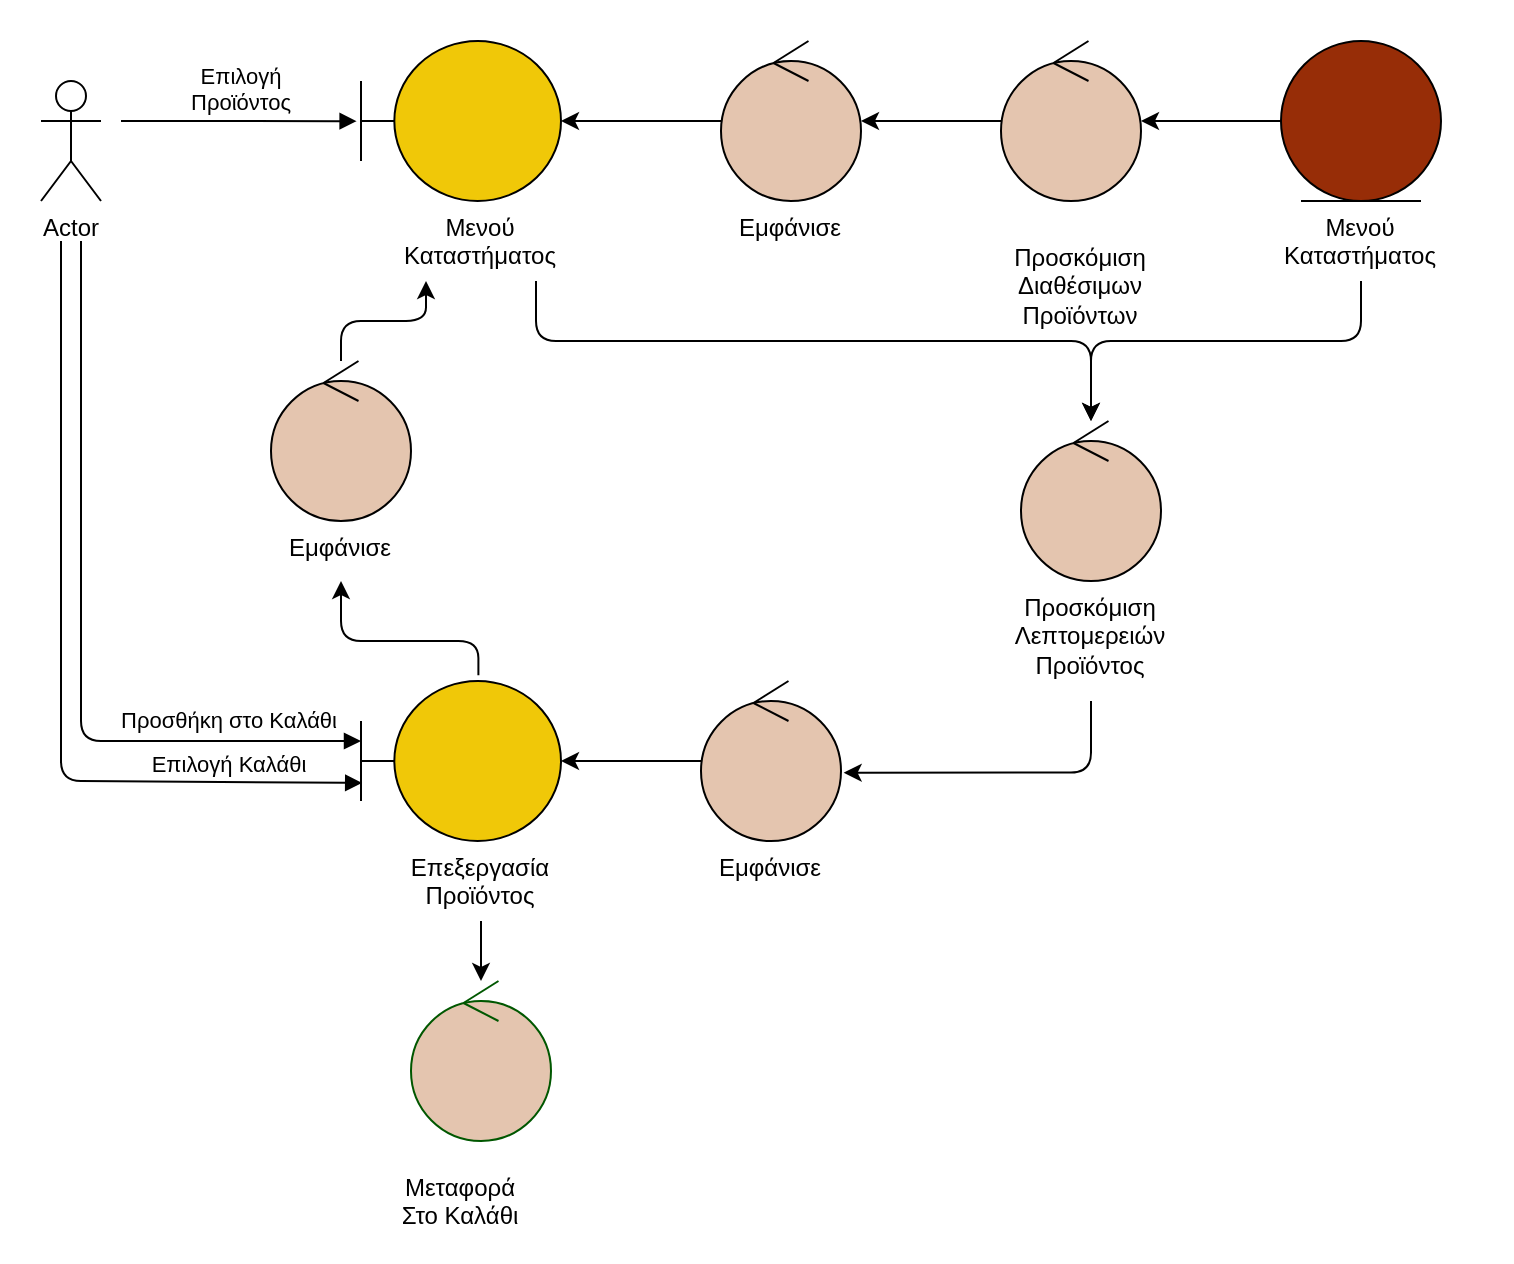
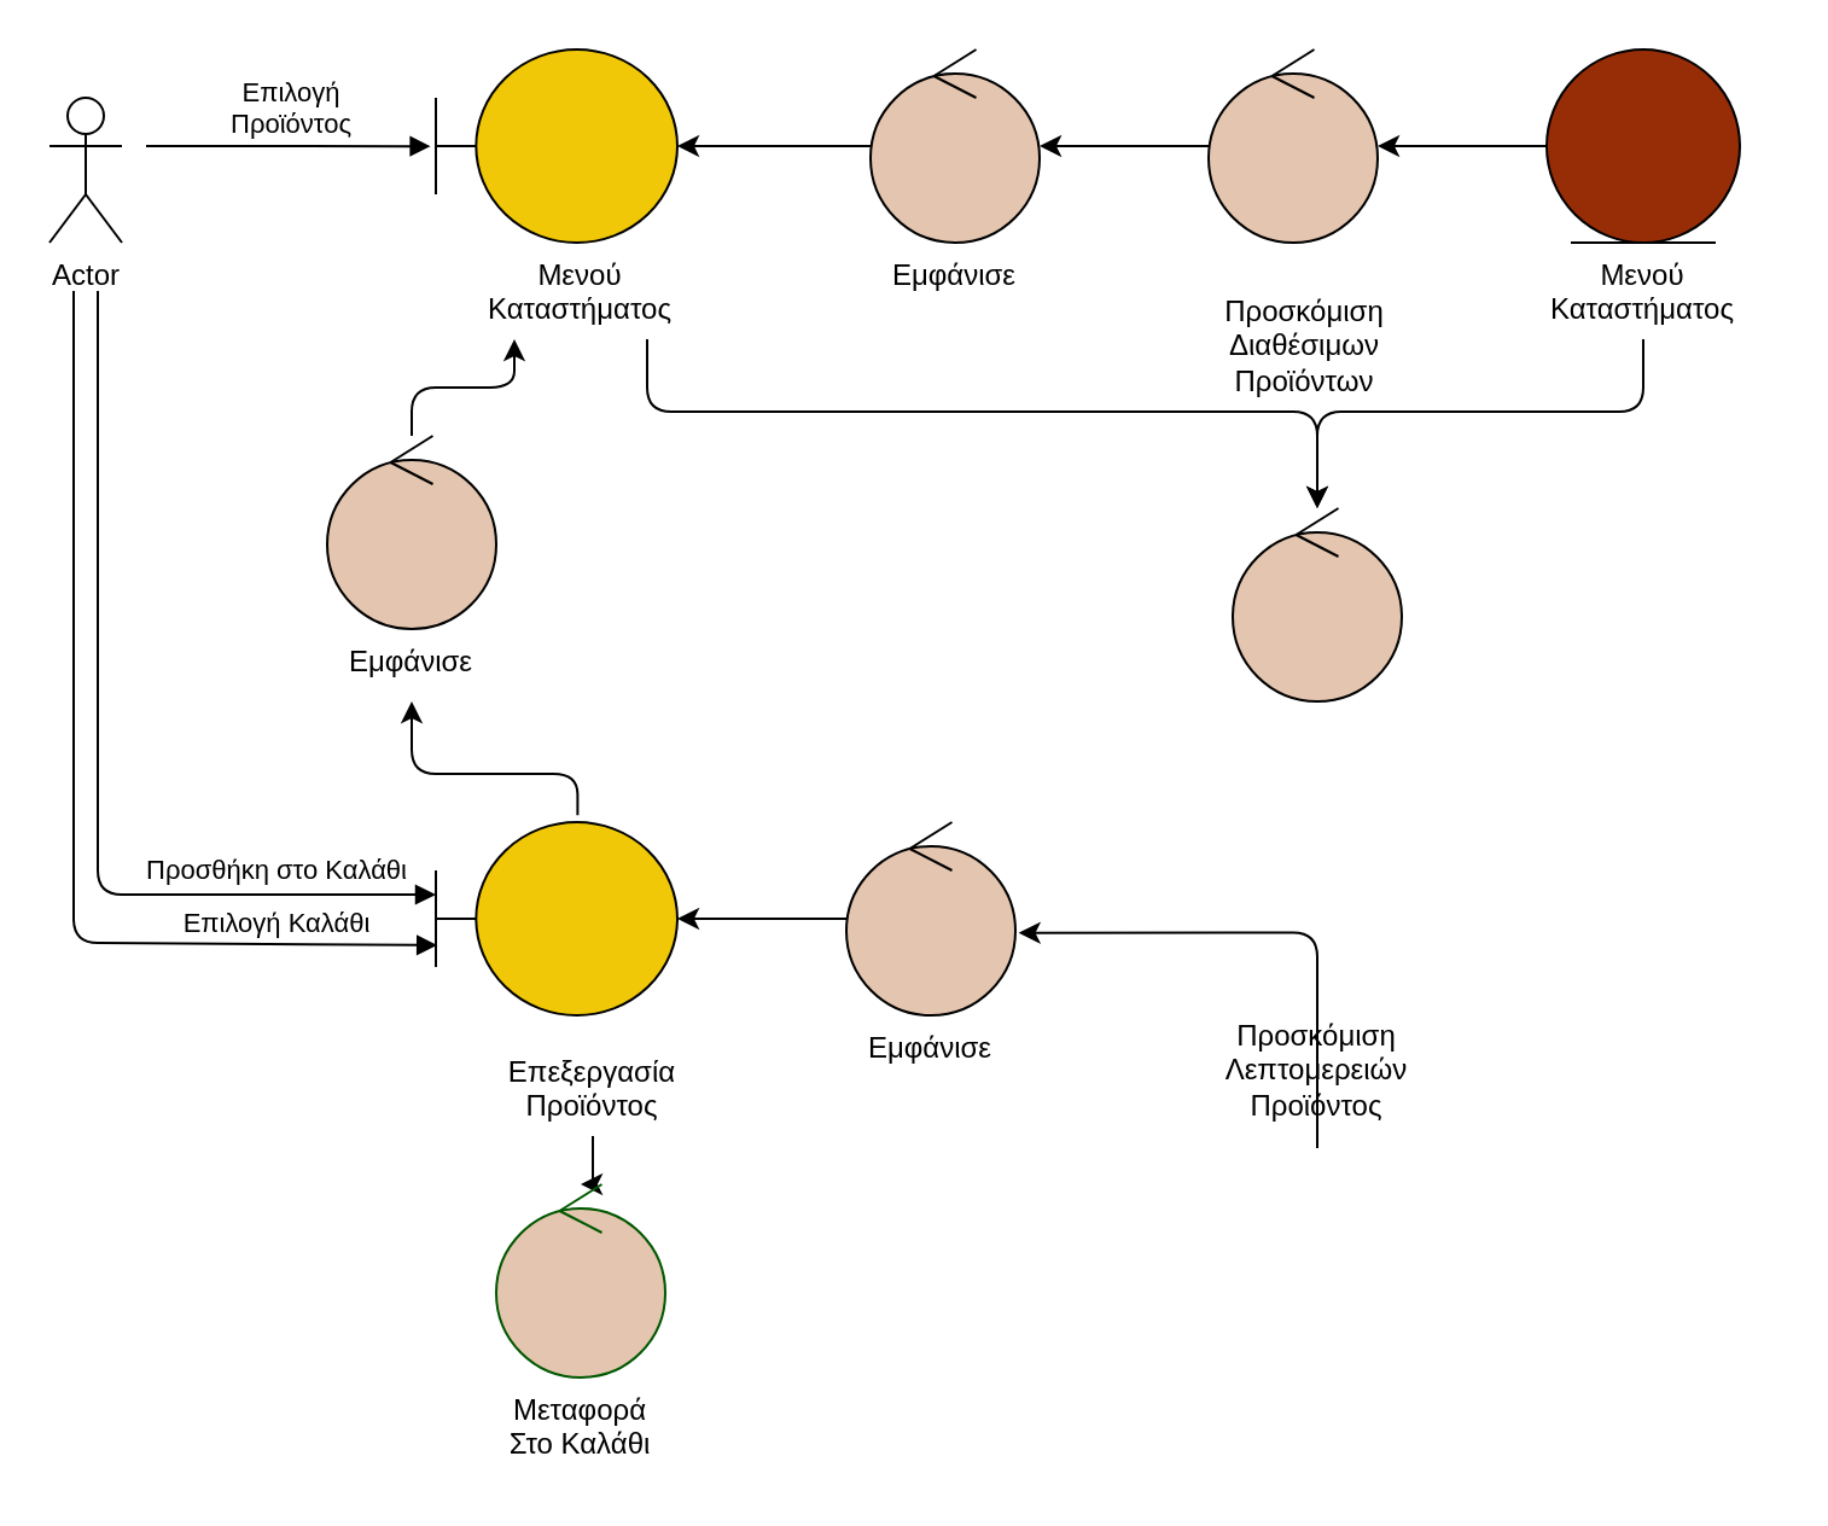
- <mxCell id="29" value="&lt;meta charset=&quot;utf-8&quot;&gt;&lt;span style=&quot;color: rgb(0, 0, 0); font-family: helvetica; font-size: 12px; font-style: normal; font-weight: 400; letter-spacing: normal; text-indent: 0px; text-transform: none; word-spacing: 0px; display: inline; float: none;&quot;&gt;Προσκόμιση&lt;/span&gt;&lt;br style=&quot;color: rgb(0, 0, 0); font-family: helvetica; font-size: 12px; font-style: normal; font-weight: 400; letter-spacing: normal; text-indent: 0px; text-transform: none; word-spacing: 0px;&quot;&gt;&lt;span style=&quot;color: rgb(0, 0, 0); font-family: helvetica; font-size: 12px; font-style: normal; font-weight: 400; letter-spacing: normal; text-indent: 0px; text-transform: none; word-spacing: 0px; display: inline; float: none;&quot;&gt;Λεπτομερειών&lt;/span&gt;&lt;br style=&quot;color: rgb(0, 0, 0); font-family: helvetica; font-size: 12px; font-style: normal; font-weight: 400; letter-spacing: normal; text-indent: 0px; text-transform: none; word-spacing: 0px;&quot;&gt;&lt;span style=&quot;color: rgb(0, 0, 0); font-family: helvetica; font-size: 12px; font-style: normal; font-weight: 400; letter-spacing: normal; text-indent: 0px; text-transform: none; word-spacing: 0px; display: inline; float: none;&quot;&gt;Προϊόντος&lt;/span&gt;" style="text;whiteSpace=wrap;html=1;align=center;labelBackgroundColor=none;" vertex="1" parent="1"><mxGeometry x="490" y="290" width="110" height="60" as="geometry" /></mxCell>
+ <mxCell id="29" value="&lt;meta charset=&quot;utf-8&quot;&gt;&lt;span style=&quot;color: rgb(0, 0, 0); font-family: helvetica; font-size: 12px; font-style: normal; font-weight: 400; letter-spacing: normal; text-indent: 0px; text-transform: none; word-spacing: 0px; display: inline; float: none;&quot;&gt;Προσκόμιση&lt;/span&gt;&lt;br style=&quot;color: rgb(0, 0, 0); font-family: helvetica; font-size: 12px; font-style: normal; font-weight: 400; letter-spacing: normal; text-indent: 0px; text-transform: none; word-spacing: 0px;&quot;&gt;&lt;span style=&quot;color: rgb(0, 0, 0); font-family: helvetica; font-size: 12px; font-style: normal; font-weight: 400; letter-spacing: normal; text-indent: 0px; text-transform: none; word-spacing: 0px; display: inline; float: none;&quot;&gt;Λεπτομερειών&lt;/span&gt;&lt;br style=&quot;color: rgb(0, 0, 0); font-family: helvetica; font-size: 12px; font-style: normal; font-weight: 400; letter-spacing: normal; text-indent: 0px; text-transform: none; word-spacing: 0px;&quot;&gt;&lt;span style=&quot;color: rgb(0, 0, 0); font-family: helvetica; font-size: 12px; font-style: normal; font-weight: 400; letter-spacing: normal; text-indent: 0px; text-transform: none; word-spacing: 0px; display: inline; float: none;&quot;&gt;Προϊόντος&lt;/span&gt;" style="text;whiteSpace=wrap;html=1;align=center;labelBackgroundColor=none;" vertex="1" parent="1"><mxGeometry x="490" y="415" width="110" height="60" as="geometry" /></mxCell>
- <mxCell id="31" value="&lt;meta charset=&quot;utf-8&quot;&gt;&lt;span style=&quot;color: rgb(0, 0, 0); font-family: helvetica; font-size: 12px; font-style: normal; font-weight: 400; letter-spacing: normal; text-indent: 0px; text-transform: none; word-spacing: 0px; display: inline; float: none;&quot;&gt;Επεξεργασία&lt;/span&gt;&lt;br style=&quot;color: rgb(0, 0, 0); font-family: helvetica; font-size: 12px; font-style: normal; font-weight: 400; letter-spacing: normal; text-indent: 0px; text-transform: none; word-spacing: 0px;&quot;&gt;&lt;span style=&quot;color: rgb(0, 0, 0); font-family: helvetica; font-size: 12px; font-style: normal; font-weight: 400; letter-spacing: normal; text-indent: 0px; text-transform: none; word-spacing: 0px; display: inline; float: none;&quot;&gt;Προϊόντος&lt;/span&gt;" style="text;whiteSpace=wrap;html=1;align=center;labelBackgroundColor=none;" vertex="1" parent="1"><mxGeometry x="190" y="420" width="100" height="40" as="geometry" /></mxCell>
+ <mxCell id="31" value="&lt;meta charset=&quot;utf-8&quot;&gt;&lt;span style=&quot;color: rgb(0, 0, 0); font-family: helvetica; font-size: 12px; font-style: normal; font-weight: 400; letter-spacing: normal; text-indent: 0px; text-transform: none; word-spacing: 0px; display: inline; float: none;&quot;&gt;Επεξεργασία&lt;/span&gt;&lt;br style=&quot;color: rgb(0, 0, 0); font-family: helvetica; font-size: 12px; font-style: normal; font-weight: 400; letter-spacing: normal; text-indent: 0px; text-transform: none; word-spacing: 0px;&quot;&gt;&lt;span style=&quot;color: rgb(0, 0, 0); font-family: helvetica; font-size: 12px; font-style: normal; font-weight: 400; letter-spacing: normal; text-indent: 0px; text-transform: none; word-spacing: 0px; display: inline; float: none;&quot;&gt;Προϊόντος&lt;/span&gt;" style="text;whiteSpace=wrap;html=1;align=center;labelBackgroundColor=none;" vertex="1" parent="1"><mxGeometry x="195" y="430" width="100" height="40" as="geometry" /></mxCell>
- <mxCell id="33" value="&lt;span style=&quot;font-family: &amp;#34;helvetica&amp;#34; ; font-size: 12px ; font-style: normal ; font-weight: 400 ; letter-spacing: normal ; text-indent: 0px ; text-transform: none ; word-spacing: 0px ; display: inline ; float: none&quot;&gt;Μεταφορά&lt;/span&gt;&lt;br style=&quot;font-family: &amp;#34;helvetica&amp;#34; ; font-size: 12px ; font-style: normal ; font-weight: 400 ; letter-spacing: normal ; text-indent: 0px ; text-transform: none ; word-spacing: 0px&quot;&gt;&lt;span style=&quot;font-family: &amp;#34;helvetica&amp;#34; ; font-size: 12px ; font-style: normal ; font-weight: 400 ; letter-spacing: normal ; text-indent: 0px ; text-transform: none ; word-spacing: 0px ; display: inline ; float: none&quot;&gt;Στο&amp;nbsp;&lt;/span&gt;&lt;span style=&quot;font-family: &amp;#34;helvetica&amp;#34; ; font-size: 12px ; font-style: normal ; font-weight: 400 ; letter-spacing: normal ; text-indent: 0px ; text-transform: none ; word-spacing: 0px ; display: inline ; float: none&quot;&gt;Καλάθι&lt;/span&gt;" style="text;whiteSpace=wrap;html=1;fontColor=#000000;labelBackgroundColor=none;align=center;" vertex="1" parent="1"><mxGeometry x="185" y="580" width="90" height="40" as="geometry" /></mxCell>
+ <mxCell id="33" value="&lt;span style=&quot;font-family: &amp;#34;helvetica&amp;#34; ; font-size: 12px ; font-style: normal ; font-weight: 400 ; letter-spacing: normal ; text-indent: 0px ; text-transform: none ; word-spacing: 0px ; display: inline ; float: none&quot;&gt;Μεταφορά&lt;/span&gt;&lt;br style=&quot;font-family: &amp;#34;helvetica&amp;#34; ; font-size: 12px ; font-style: normal ; font-weight: 400 ; letter-spacing: normal ; text-indent: 0px ; text-transform: none ; word-spacing: 0px&quot;&gt;&lt;span style=&quot;font-family: &amp;#34;helvetica&amp;#34; ; font-size: 12px ; font-style: normal ; font-weight: 400 ; letter-spacing: normal ; text-indent: 0px ; text-transform: none ; word-spacing: 0px ; display: inline ; float: none&quot;&gt;Στο&amp;nbsp;&lt;/span&gt;&lt;span style=&quot;font-family: &amp;#34;helvetica&amp;#34; ; font-size: 12px ; font-style: normal ; font-weight: 400 ; letter-spacing: normal ; text-indent: 0px ; text-transform: none ; word-spacing: 0px ; display: inline ; float: none&quot;&gt;Καλάθι&lt;/span&gt;" style="text;whiteSpace=wrap;html=1;fontColor=#000000;labelBackgroundColor=none;align=center;" vertex="1" parent="1"><mxGeometry x="195" y="570" width="90" height="40" as="geometry" /></mxCell>
